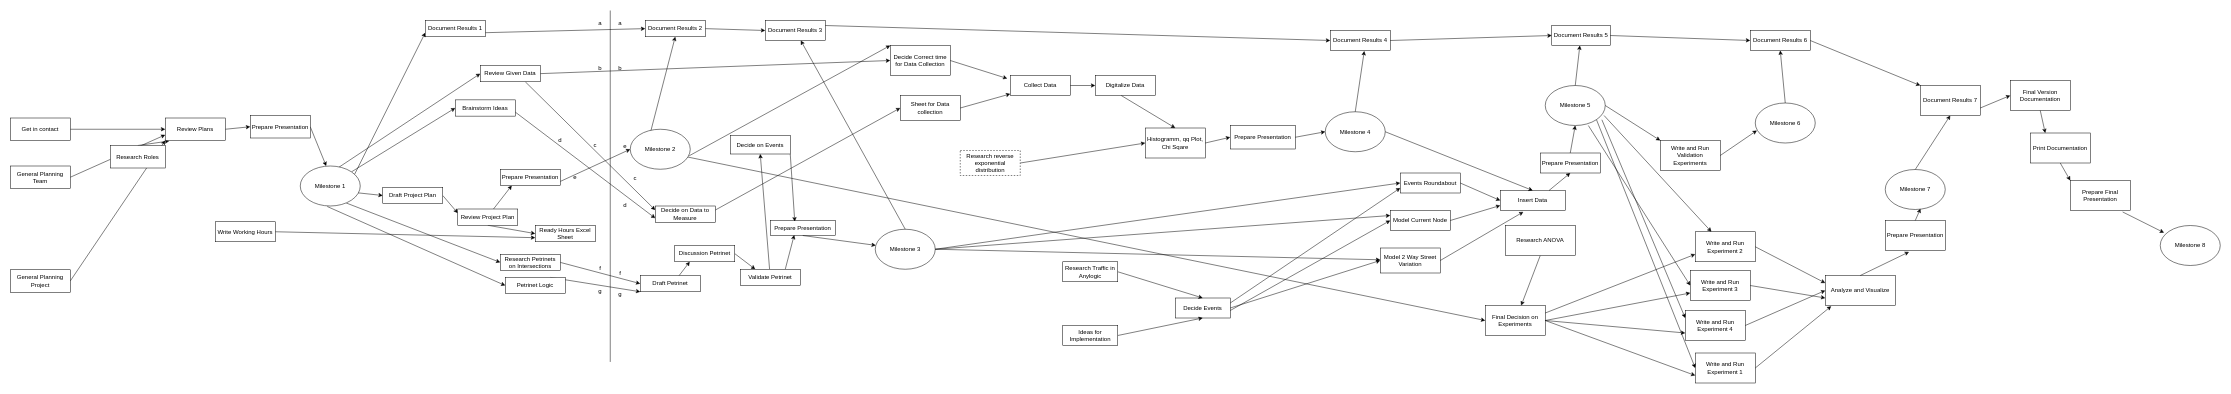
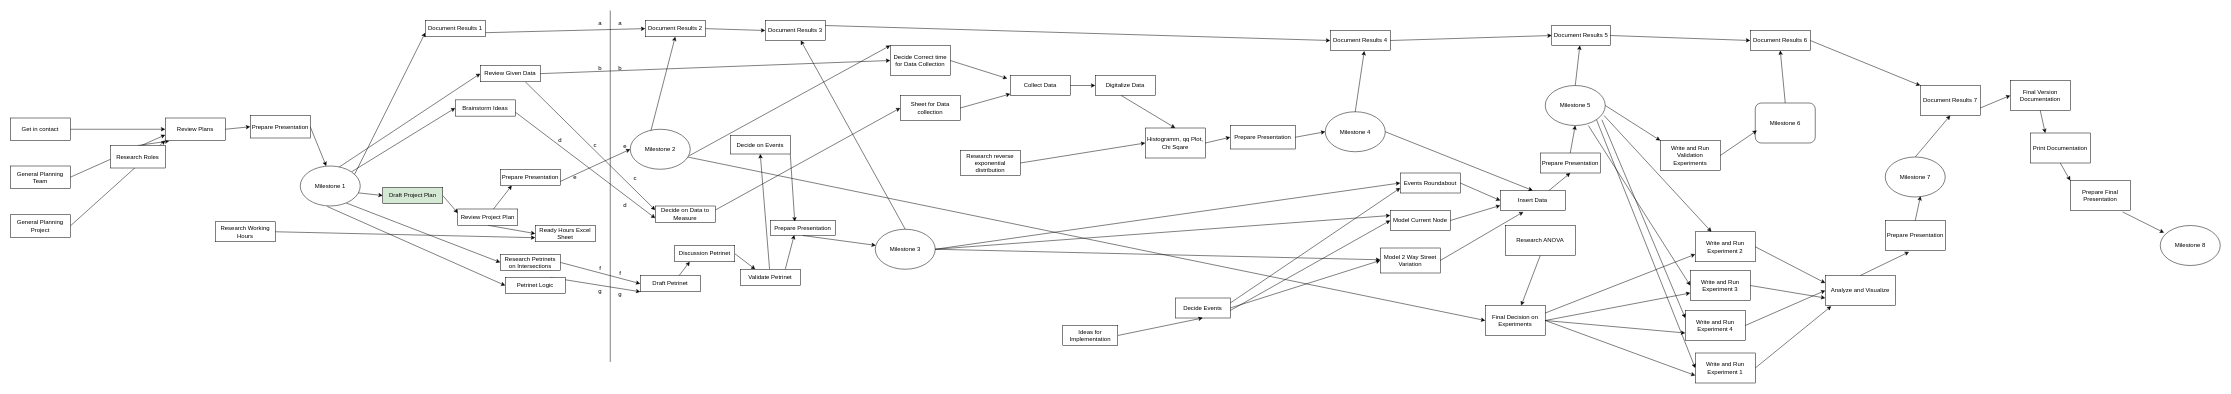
- <mxCell id="83" value="Milestone 6" style="ellipse;whiteSpace=wrap;html=1;" parent="1" vertex="1"><mxGeometry x="3510" y="205" width="120" height="80" as="geometry" /></mxCell>
+ <mxCell id="83" value="Milestone 6" style="whiteSpace=wrap;html=1;rounded=1;" parent="1" vertex="1"><mxGeometry x="3510" y="205" width="120" height="80" as="geometry" /></mxCell>
- <mxCell id="146" value="Research reverse exponential distribution" style="rounded=0;whiteSpace=wrap;html=1;dashed=1;" vertex="1" parent="1"><mxGeometry x="1920" y="300" width="120" height="50" as="geometry" /></mxCell>
+ <mxCell id="146" value="Research reverse exponential distribution" style="rounded=0;whiteSpace=wrap;html=1;" vertex="1" parent="1"><mxGeometry x="1920" y="300" width="120" height="50" as="geometry" /></mxCell>
- <mxCell id="90" value="Milestone 7" style="ellipse;whiteSpace=wrap;html=1;" parent="1" vertex="1"><mxGeometry x="3770" y="338" width="120" height="80" as="geometry" /></mxCell>
+ <mxCell id="90" value="Milestone 7" style="ellipse;whiteSpace=wrap;html=1;" parent="1" vertex="1"><mxGeometry x="3770" y="313" width="120" height="80" as="geometry" /></mxCell>
- <mxCell id="136" value="Draft Project Plan" style="rounded=0;whiteSpace=wrap;html=1;" vertex="1" parent="1"><mxGeometry x="765" y="373.75" width="120" height="32.5" as="geometry" /></mxCell>
+ <mxCell id="136" value="Draft Project Plan" style="rounded=0;whiteSpace=wrap;html=1;fillColor=#d5e8d4;" vertex="1" parent="1"><mxGeometry x="765" y="373.75" width="120" height="32.5" as="geometry" /></mxCell>
- <mxCell id="123" value="Write Working Hours" style="rounded=0;whiteSpace=wrap;html=1;" vertex="1" parent="1"><mxGeometry x="430" y="442.5" width="120" height="40" as="geometry" /></mxCell>
+ <mxCell id="123" value="Research Working Hours" style="rounded=0;whiteSpace=wrap;html=1;" vertex="1" parent="1"><mxGeometry x="430" y="442.5" width="120" height="40" as="geometry" /></mxCell>
- <mxCell id="147" value="Research Traffic in Anylogic" style="rounded=0;whiteSpace=wrap;html=1;" vertex="1" parent="1"><mxGeometry x="2125" y="522.5" width="110" height="40" as="geometry" /></mxCell>
- <mxCell id="126" value="General Planning Project" style="rounded=0;whiteSpace=wrap;html=1;" vertex="1" parent="1"><mxGeometry x="20" y="538.5" width="120" height="45" as="geometry" /></mxCell>
+ <mxCell id="126" value="General Planning Project" style="rounded=0;whiteSpace=wrap;html=1;" vertex="1" parent="1"><mxGeometry x="20" y="428.5" width="120" height="45" as="geometry" /></mxCell>
- <mxCell id="58" value="" style="endArrow=classic;html=1;rounded=0;entryX=0.5;entryY=0;entryDx=0;entryDy=0;exitX=1;exitY=0.5;exitDx=0;exitDy=0;" parent="1" source="147" target="54" edge="1"><mxGeometry width="50" height="50" relative="1" as="geometry"><mxPoint x="2240" y="550" as="sourcePoint" /><mxPoint x="2950" y="350" as="targetPoint" /></mxGeometry></mxCell>
